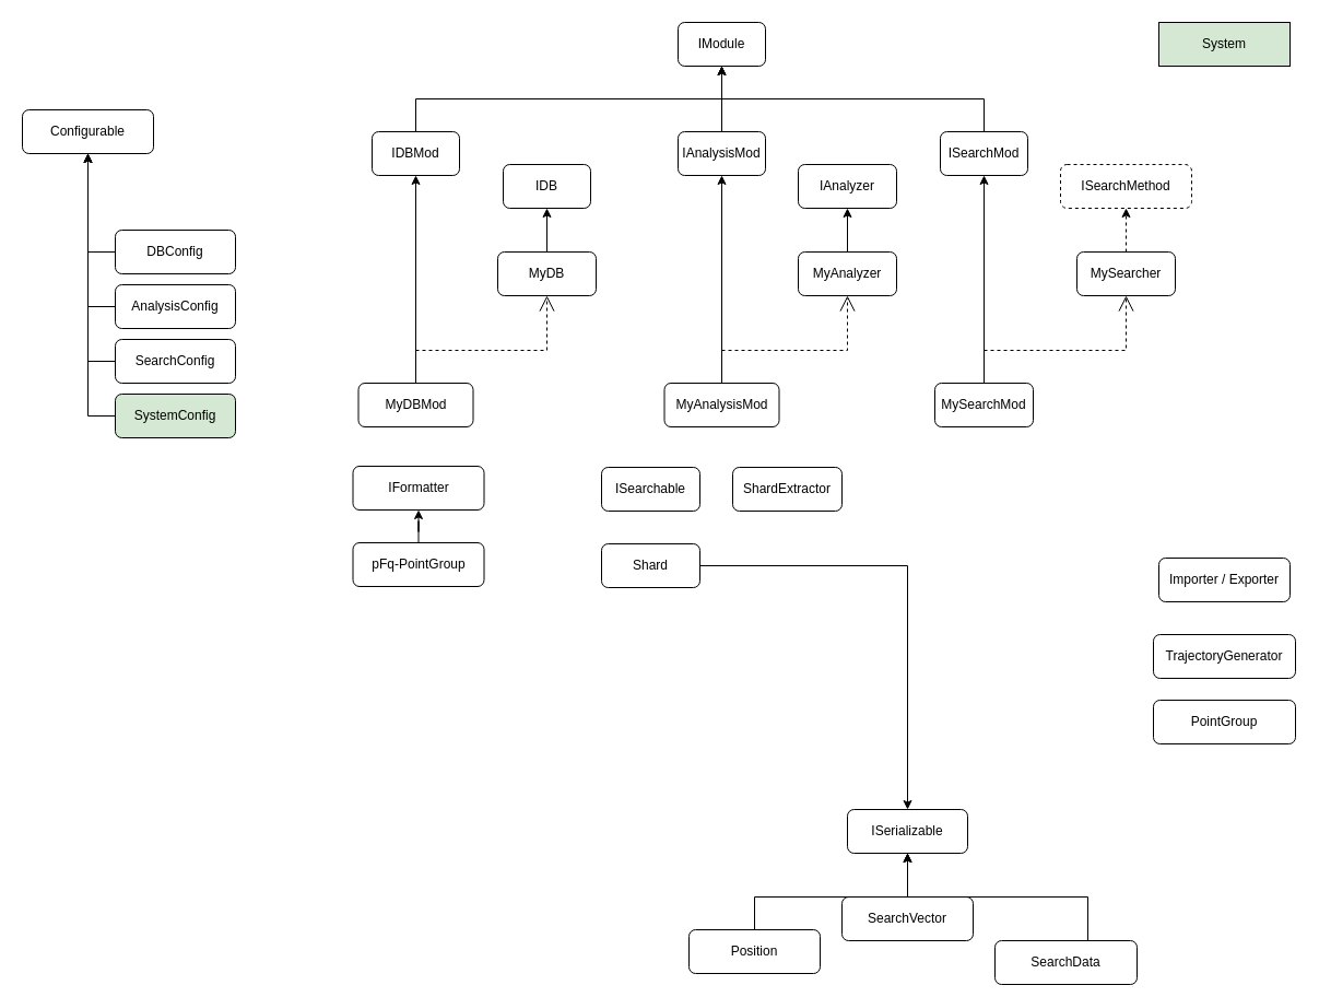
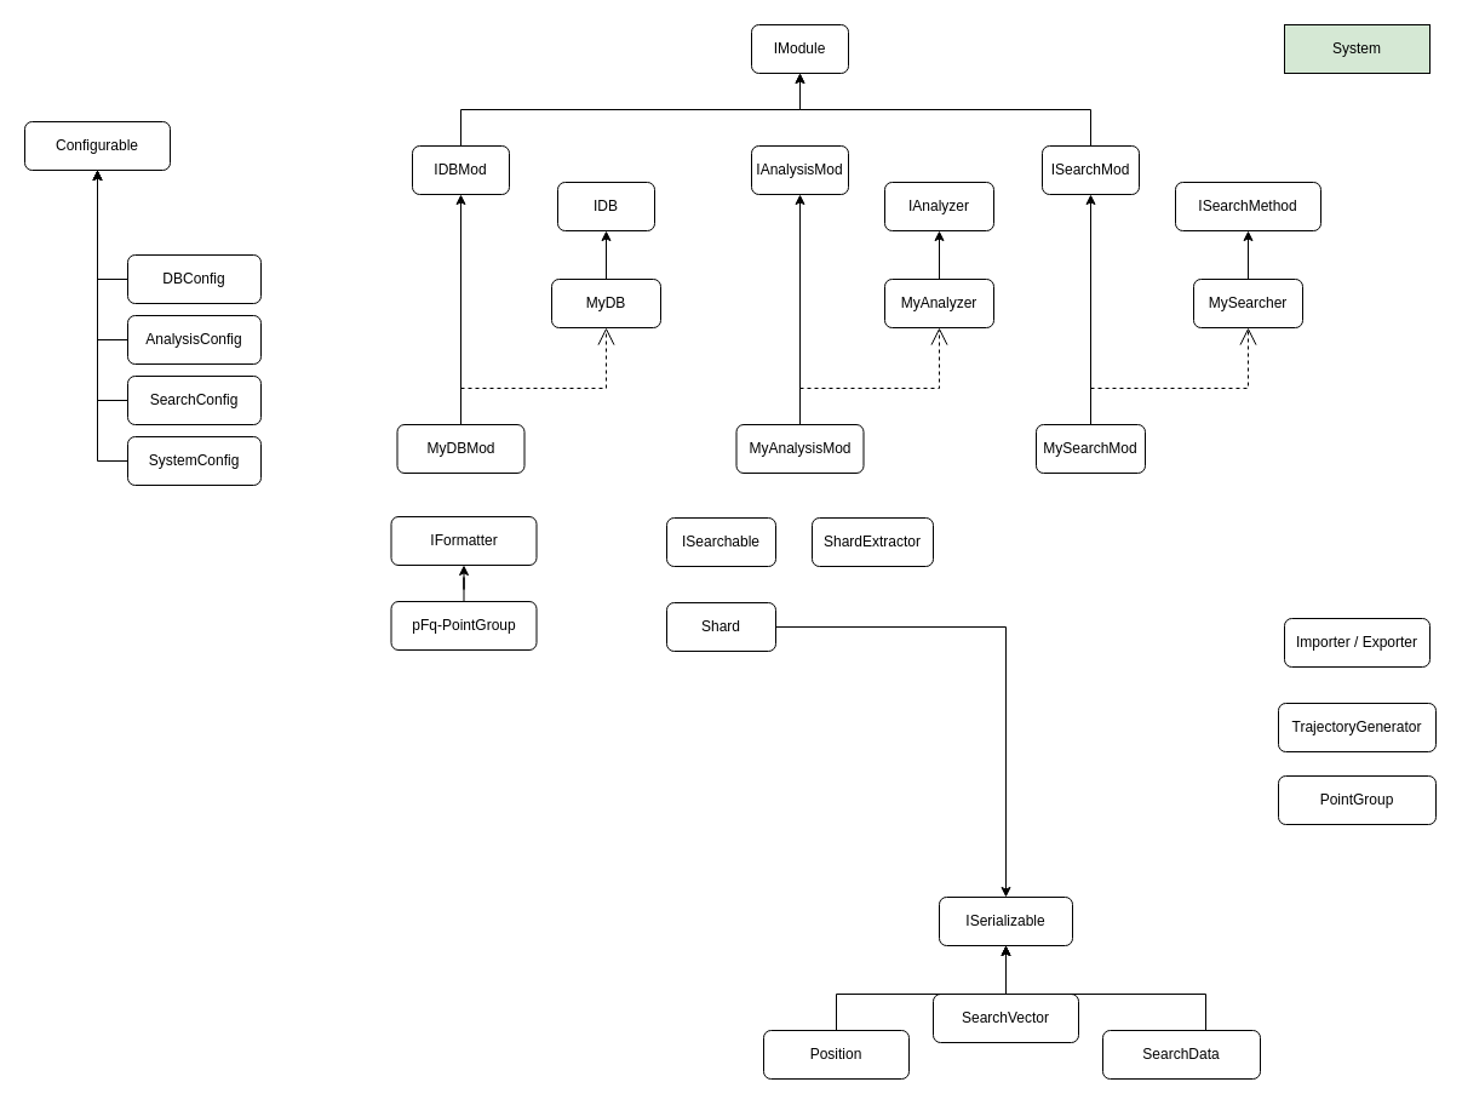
- <mxCell id="5" value="" style="edgeStyle=orthogonalEdgeStyle;rounded=0;orthogonalLoop=1;jettySize=auto;html=1;" edge="1" parent="1" source="6" target="2"><mxGeometry relative="1" as="geometry" /></mxCell>
- <mxCell id="10" value="ISearchMethod" style="rounded=1;whiteSpace=wrap;html=1;dashed=1;" vertex="1" parent="1"><mxGeometry x="970" y="150" width="120" height="40" as="geometry" /></mxCell>
+ <mxCell id="10" value="ISearchMethod" style="rounded=1;whiteSpace=wrap;html=1;" vertex="1" parent="1"><mxGeometry x="970" y="150" width="120" height="40" as="geometry" /></mxCell>
- <mxCell id="12" value="" style="edgeStyle=orthogonalEdgeStyle;rounded=0;orthogonalLoop=1;jettySize=auto;html=1;dashed=1;" edge="1" parent="1" source="13" target="10"><mxGeometry relative="1" as="geometry" /></mxCell>
+ <mxCell id="12" value="" style="edgeStyle=orthogonalEdgeStyle;rounded=0;orthogonalLoop=1;jettySize=auto;html=1;" edge="1" parent="1" source="13" target="10"><mxGeometry relative="1" as="geometry" /></mxCell>
- <mxCell id="53" value="SystemConfig" style="rounded=1;whiteSpace=wrap;html=1;fillColor=#d5e8d4;" vertex="1" parent="1"><mxGeometry x="105" y="360" width="110" height="40" as="geometry" /></mxCell>
+ <mxCell id="53" value="SystemConfig" style="rounded=1;whiteSpace=wrap;html=1;" vertex="1" parent="1"><mxGeometry x="105" y="360" width="110" height="40" as="geometry" /></mxCell>
- <mxCell id="41" value="SearchData" style="rounded=1;whiteSpace=wrap;html=1;" vertex="1" parent="1"><mxGeometry x="910" y="860" width="130" height="40" as="geometry" /></mxCell>
+ <mxCell id="41" value="SearchData" style="rounded=1;whiteSpace=wrap;html=1;" vertex="1" parent="1"><mxGeometry x="910" y="850" width="130" height="40" as="geometry" /></mxCell>
